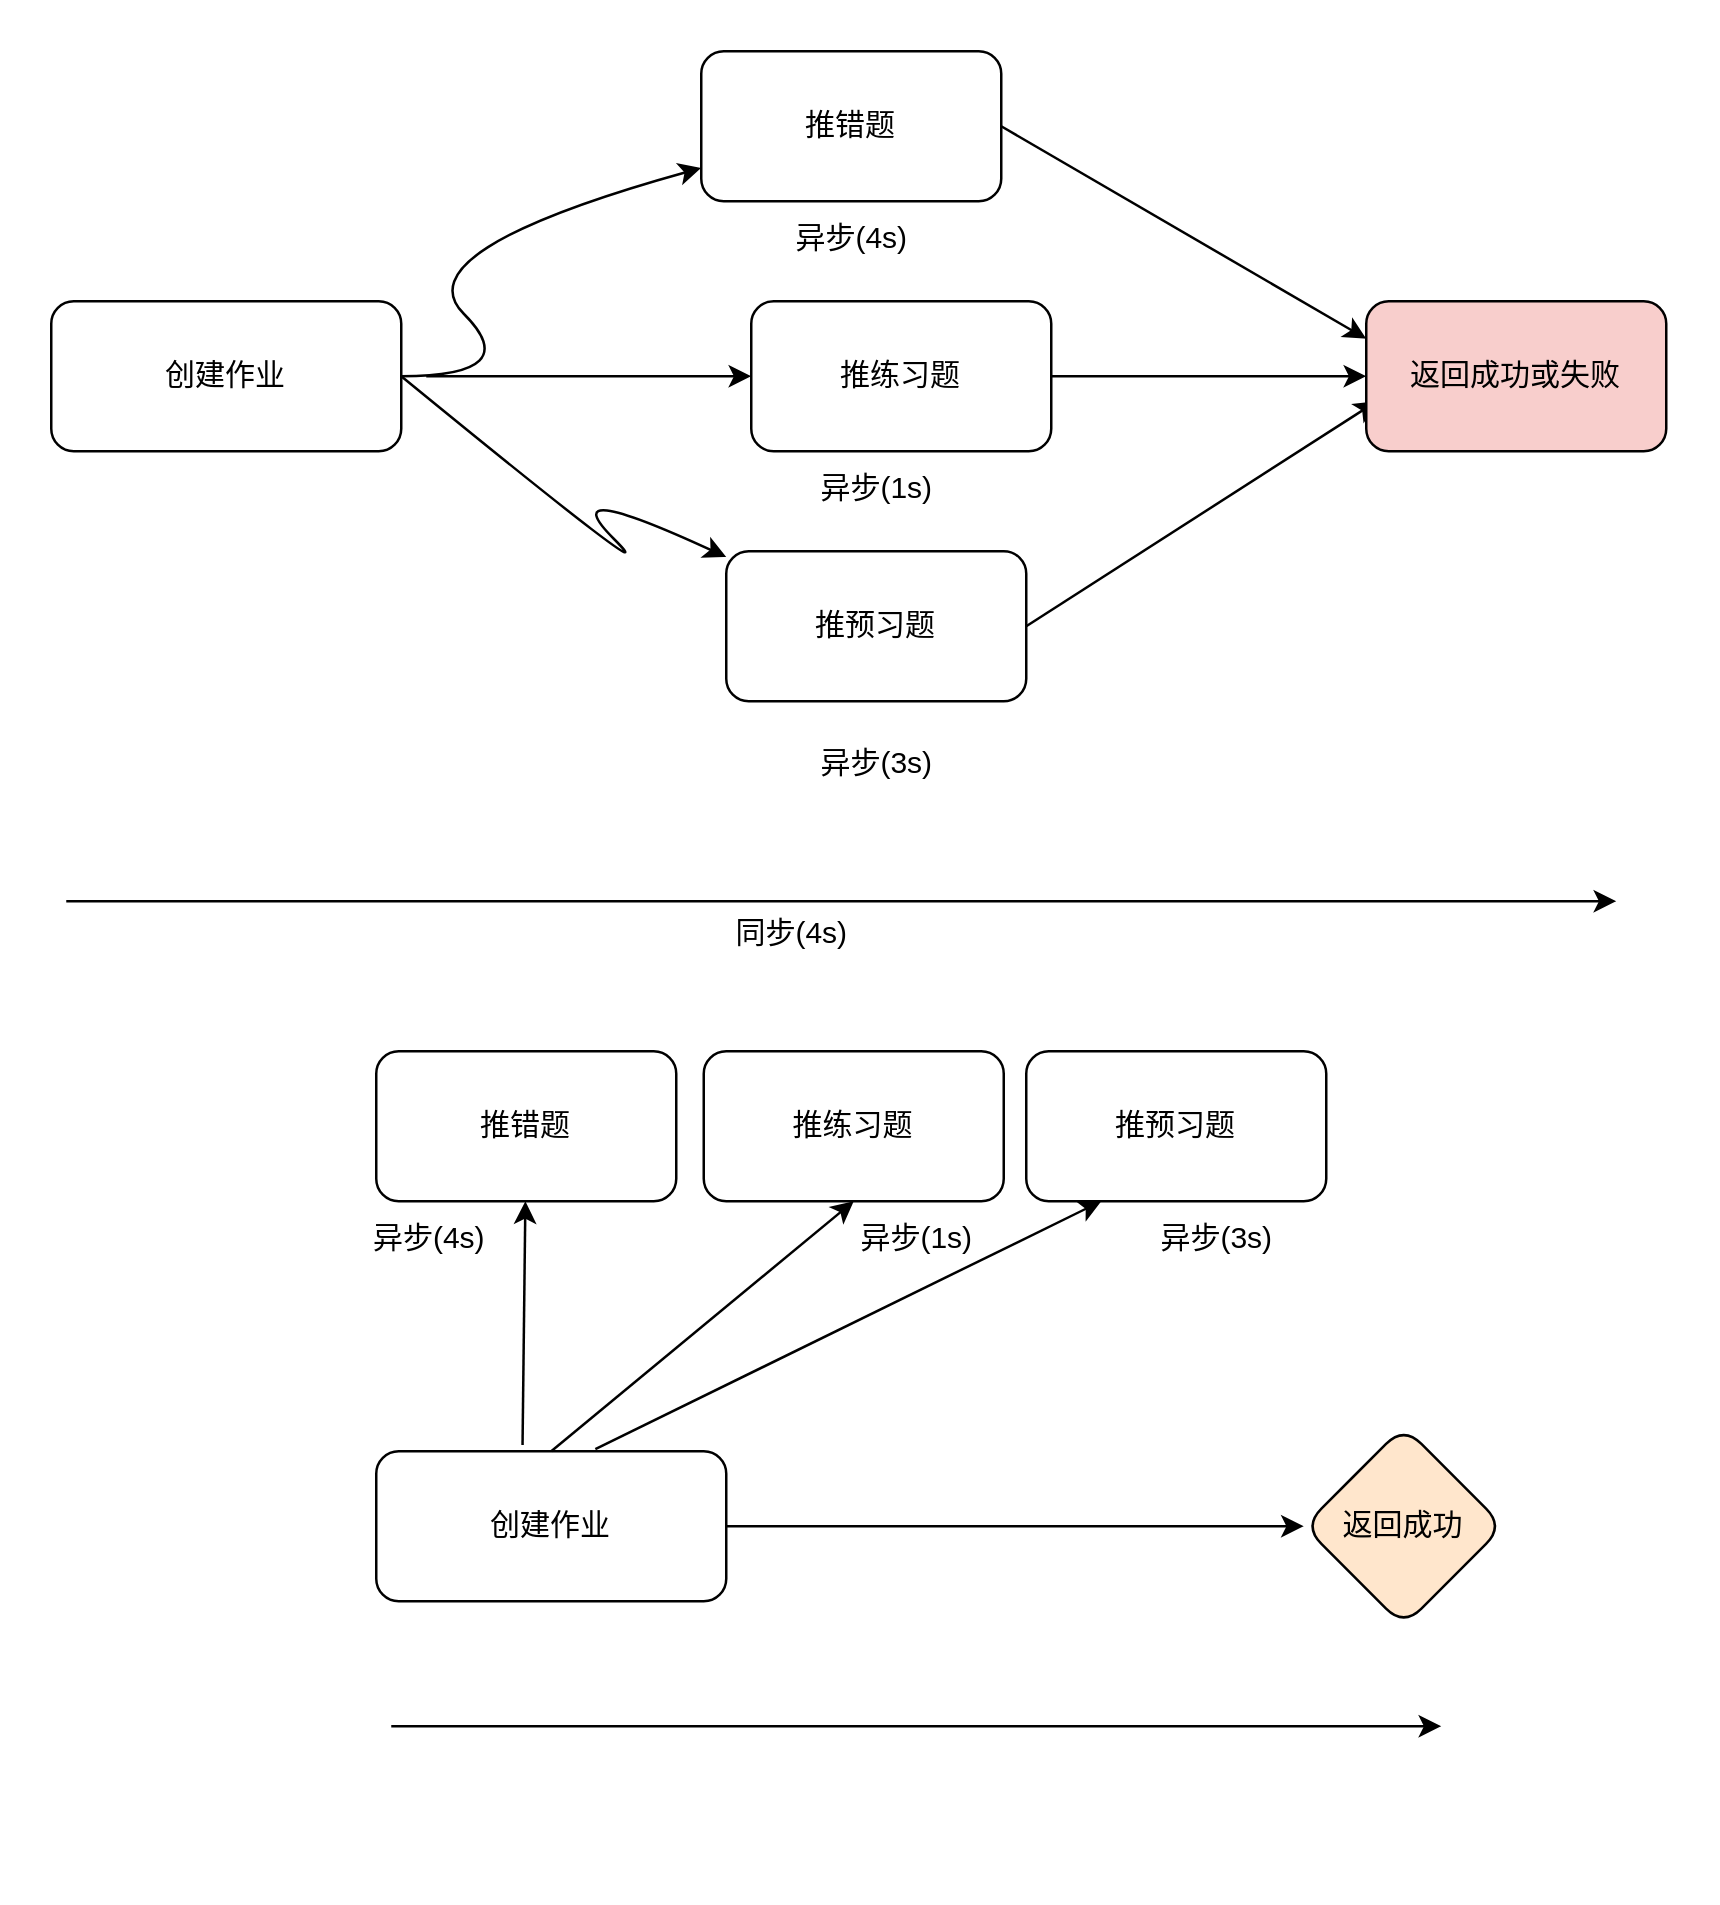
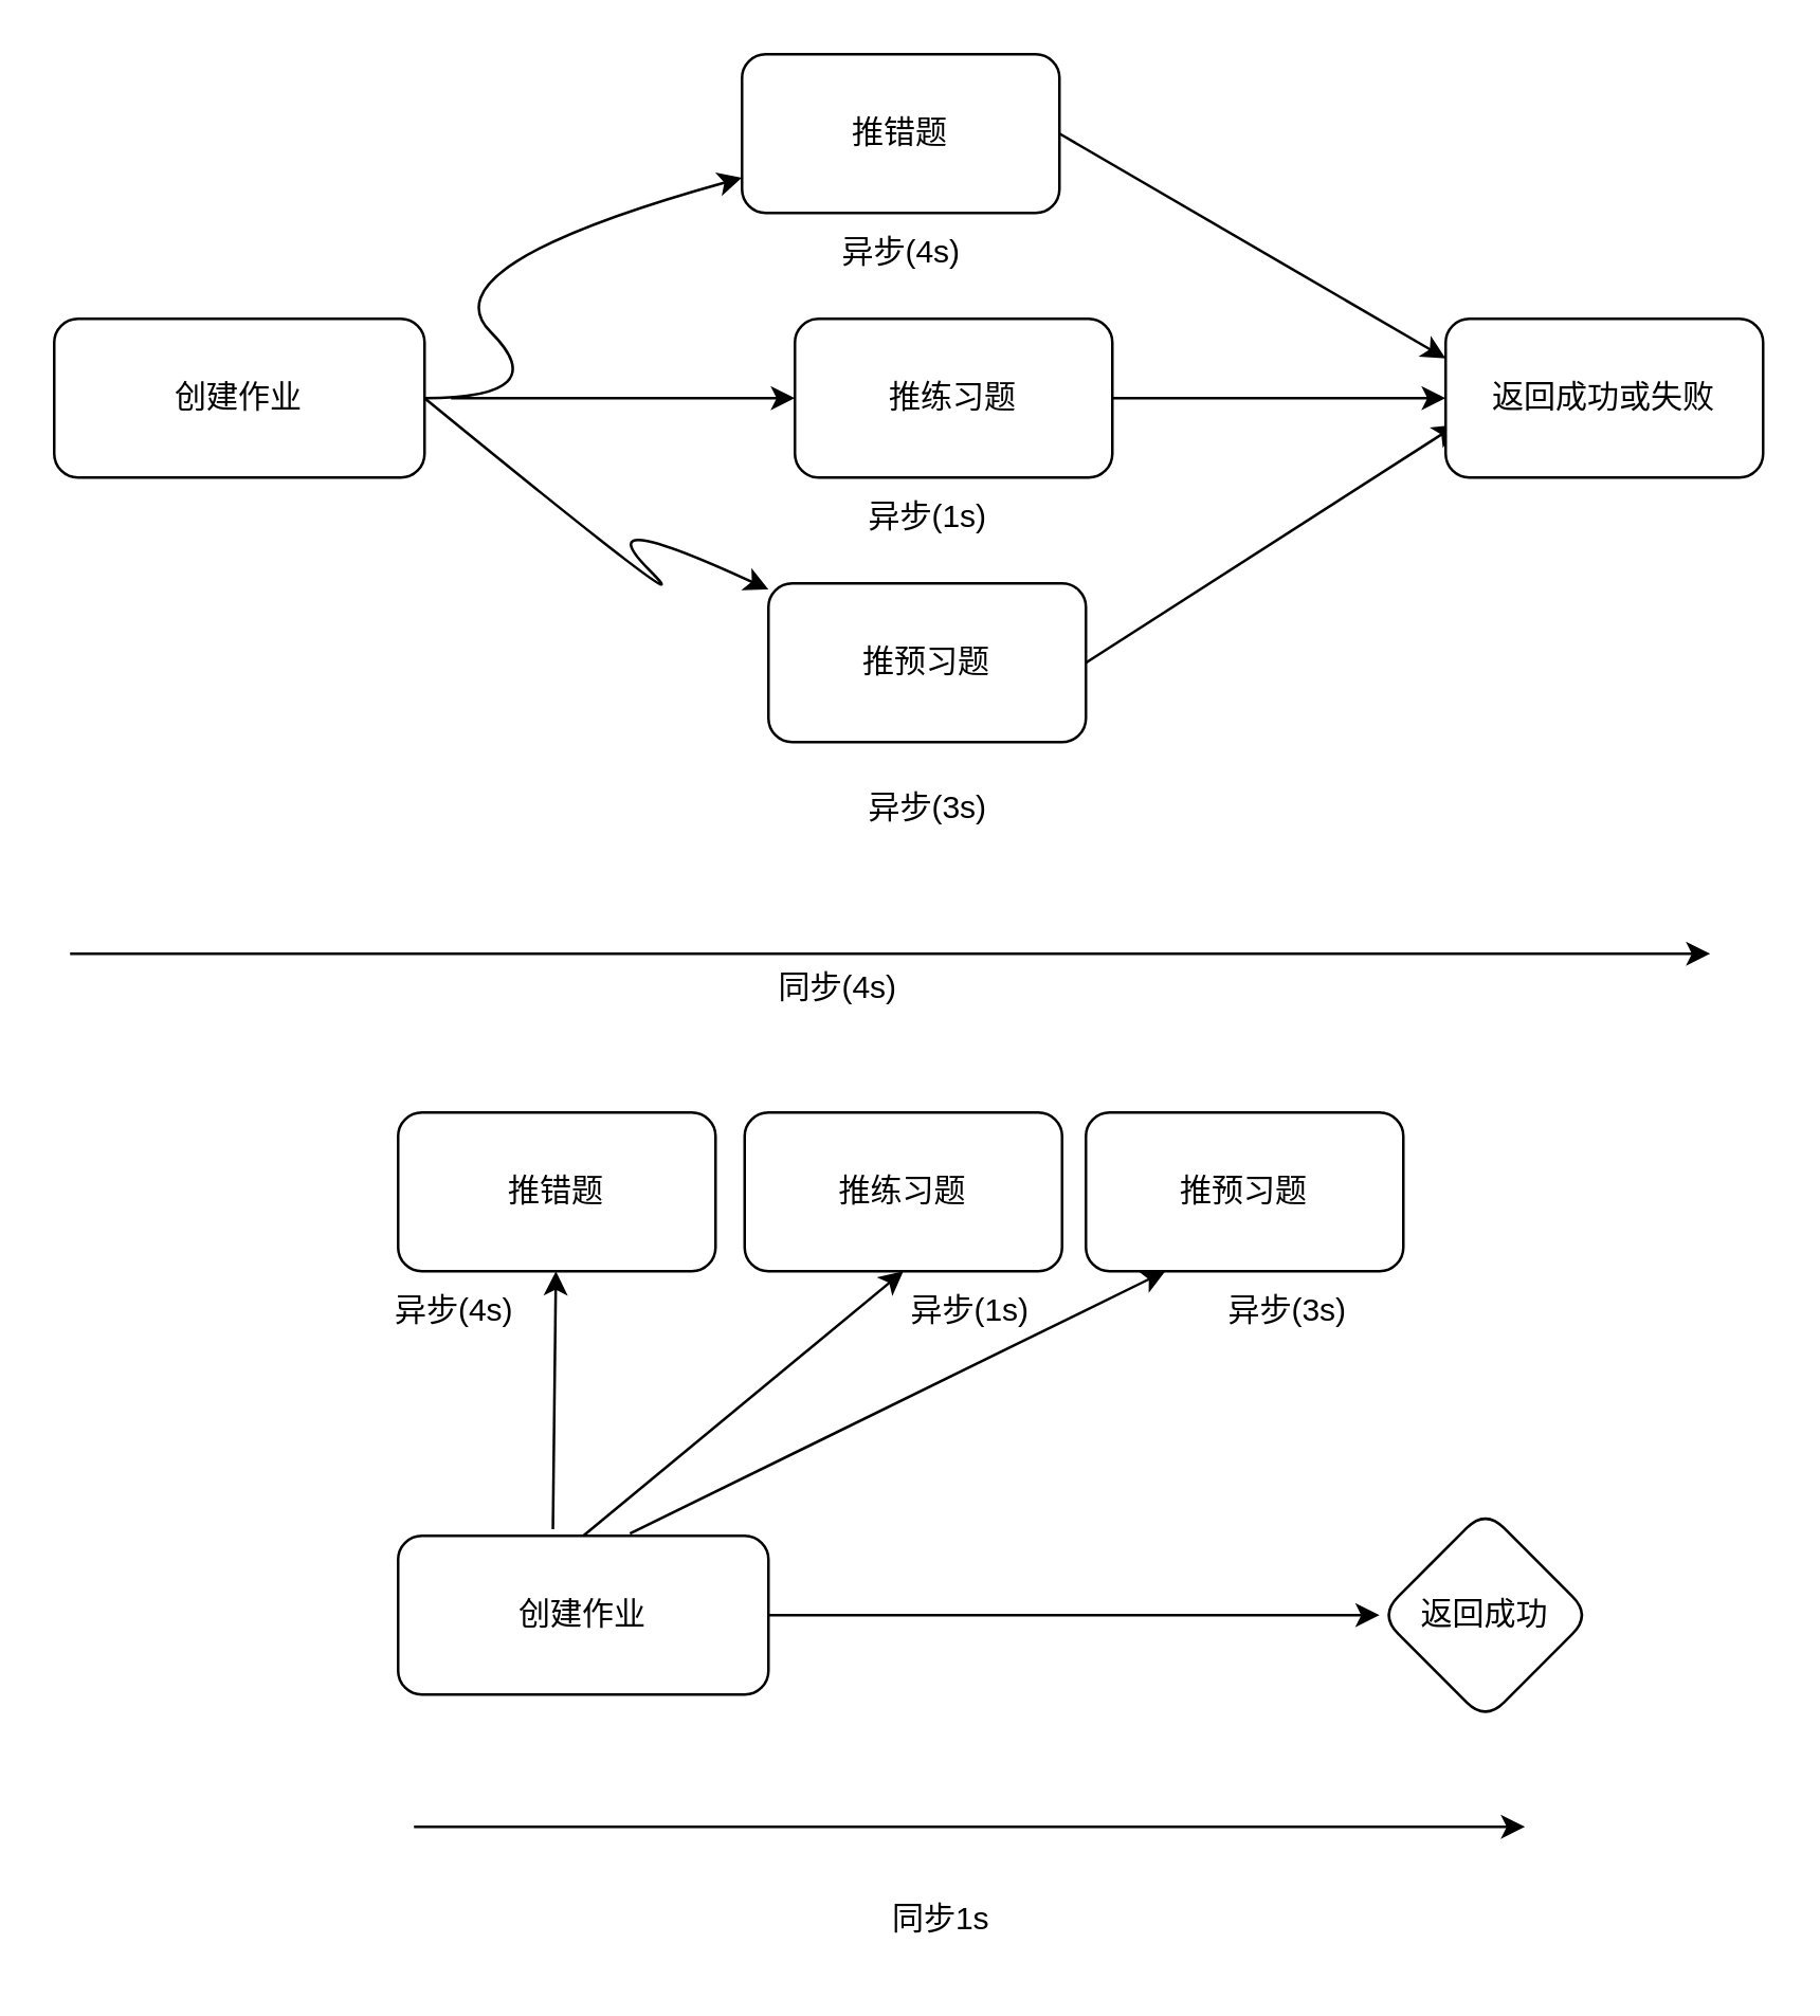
- <mxCell id="12" value="返回成功或失败" style="rounded=1;whiteSpace=wrap;html=1;fillColor=#f8cecc;" vertex="1" parent="1"><mxGeometry x="546" y="120" width="120" height="60" as="geometry" /></mxCell>
+ <mxCell id="12" value="返回成功或失败" style="rounded=1;whiteSpace=wrap;html=1;" vertex="1" parent="1"><mxGeometry x="546" y="120" width="120" height="60" as="geometry" /></mxCell>
- <mxCell id="25" value="返回成功" style="rhombus;whiteSpace=wrap;html=1;rounded=1;fillColor=#ffe6cc;" vertex="1" parent="1"><mxGeometry x="521" y="570" width="80" height="80" as="geometry" /></mxCell>
+ <mxCell id="25" value="返回成功" style="rhombus;whiteSpace=wrap;html=1;rounded=1;" vertex="1" parent="1"><mxGeometry x="521" y="570" width="80" height="80" as="geometry" /></mxCell>
+ <mxCell id="31" value="同步1s" style="text;html=1;align=center;verticalAlign=middle;resizable=0;points=[];autosize=1;strokeColor=none;fillColor=none;" vertex="1" parent="1"><mxGeometry x="325" y="710" width="60" height="30" as="geometry" /></mxCell>
